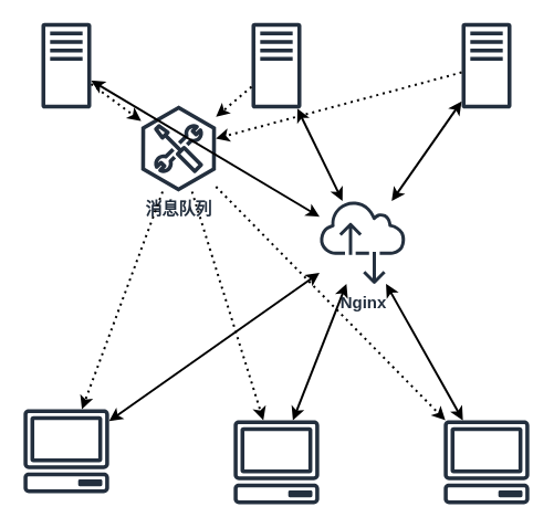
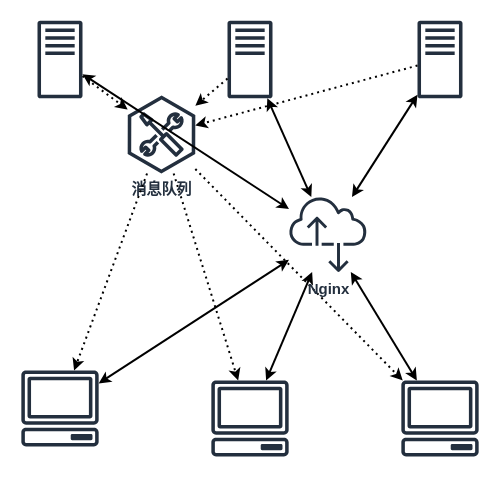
- <mxCell id="20" value="&lt;font size=&quot;1&quot;&gt;&lt;b style=&quot;font-size: 15px&quot;&gt;Nginx&lt;/b&gt;&lt;/font&gt;" style="outlineConnect=0;fontColor=#232F3E;gradientColor=none;fillColor=#232F3E;strokeColor=none;dashed=0;verticalLabelPosition=bottom;verticalAlign=top;align=center;html=1;fontSize=12;fontStyle=0;aspect=fixed;pointerEvents=1;shape=mxgraph.aws4.internet_alt2;" vertex="1" parent="1"><mxGeometry x="288.5" y="180" width="78" height="78" as="geometry" /></mxCell>
+ <mxCell id="20" value="&lt;font size=&quot;1&quot;&gt;&lt;b style=&quot;font-size: 15px&quot;&gt;Nginx&lt;/b&gt;&lt;/font&gt;" style="outlineConnect=0;fontColor=#232F3E;gradientColor=none;fillColor=#232F3E;strokeColor=none;dashed=0;verticalLabelPosition=bottom;verticalAlign=top;align=center;html=1;fontSize=12;fontStyle=0;aspect=fixed;pointerEvents=1;shape=mxgraph.aws4.internet_alt2;" vertex="1" parent="1"><mxGeometry x="288.5" y="195" width="78" height="78" as="geometry" /></mxCell>
